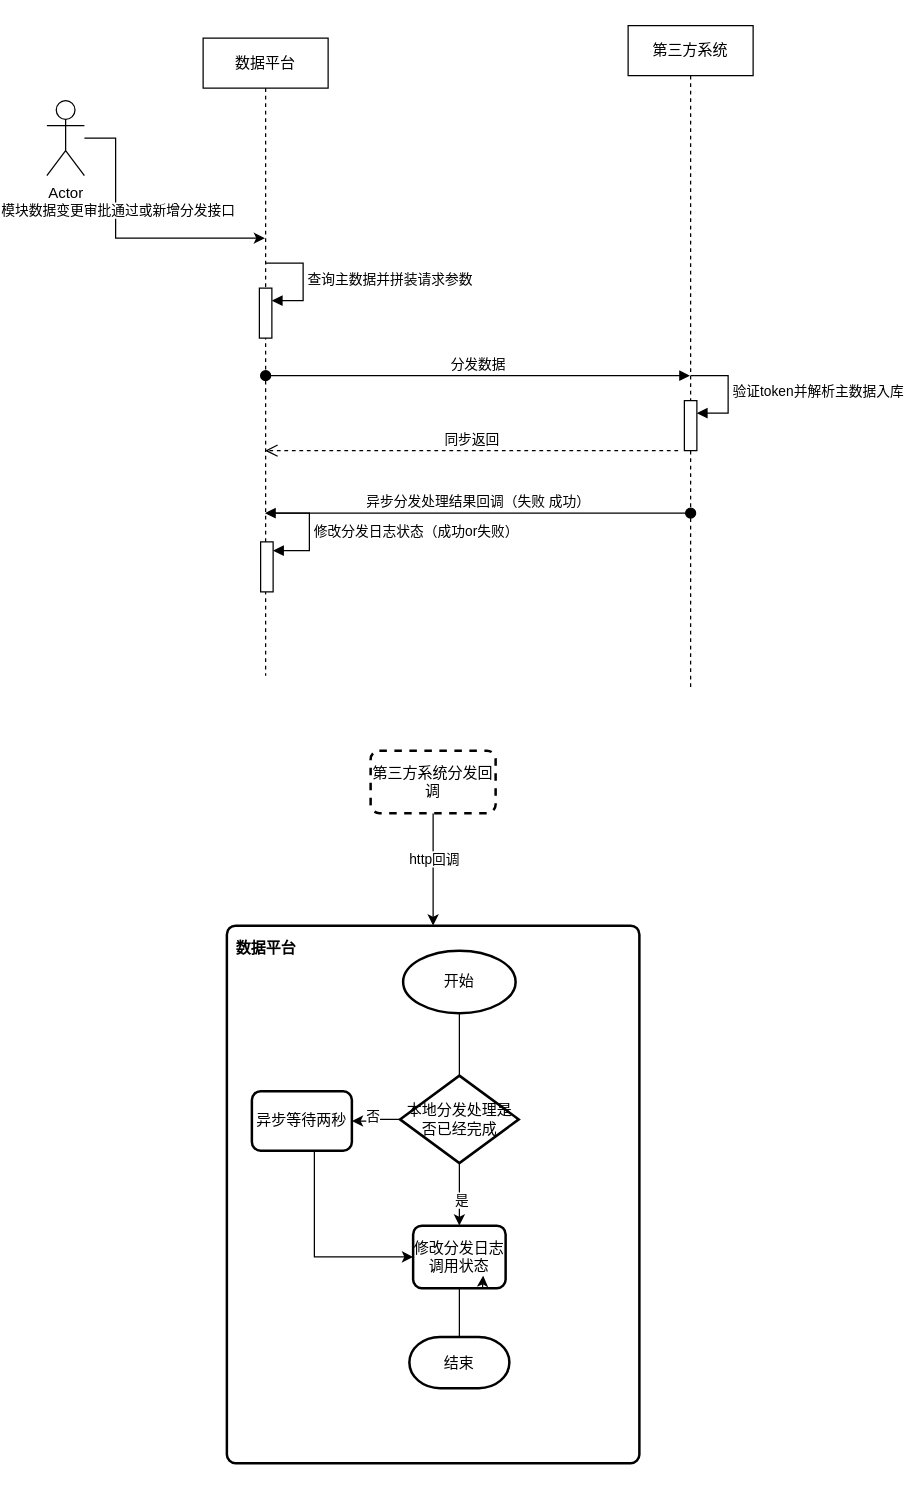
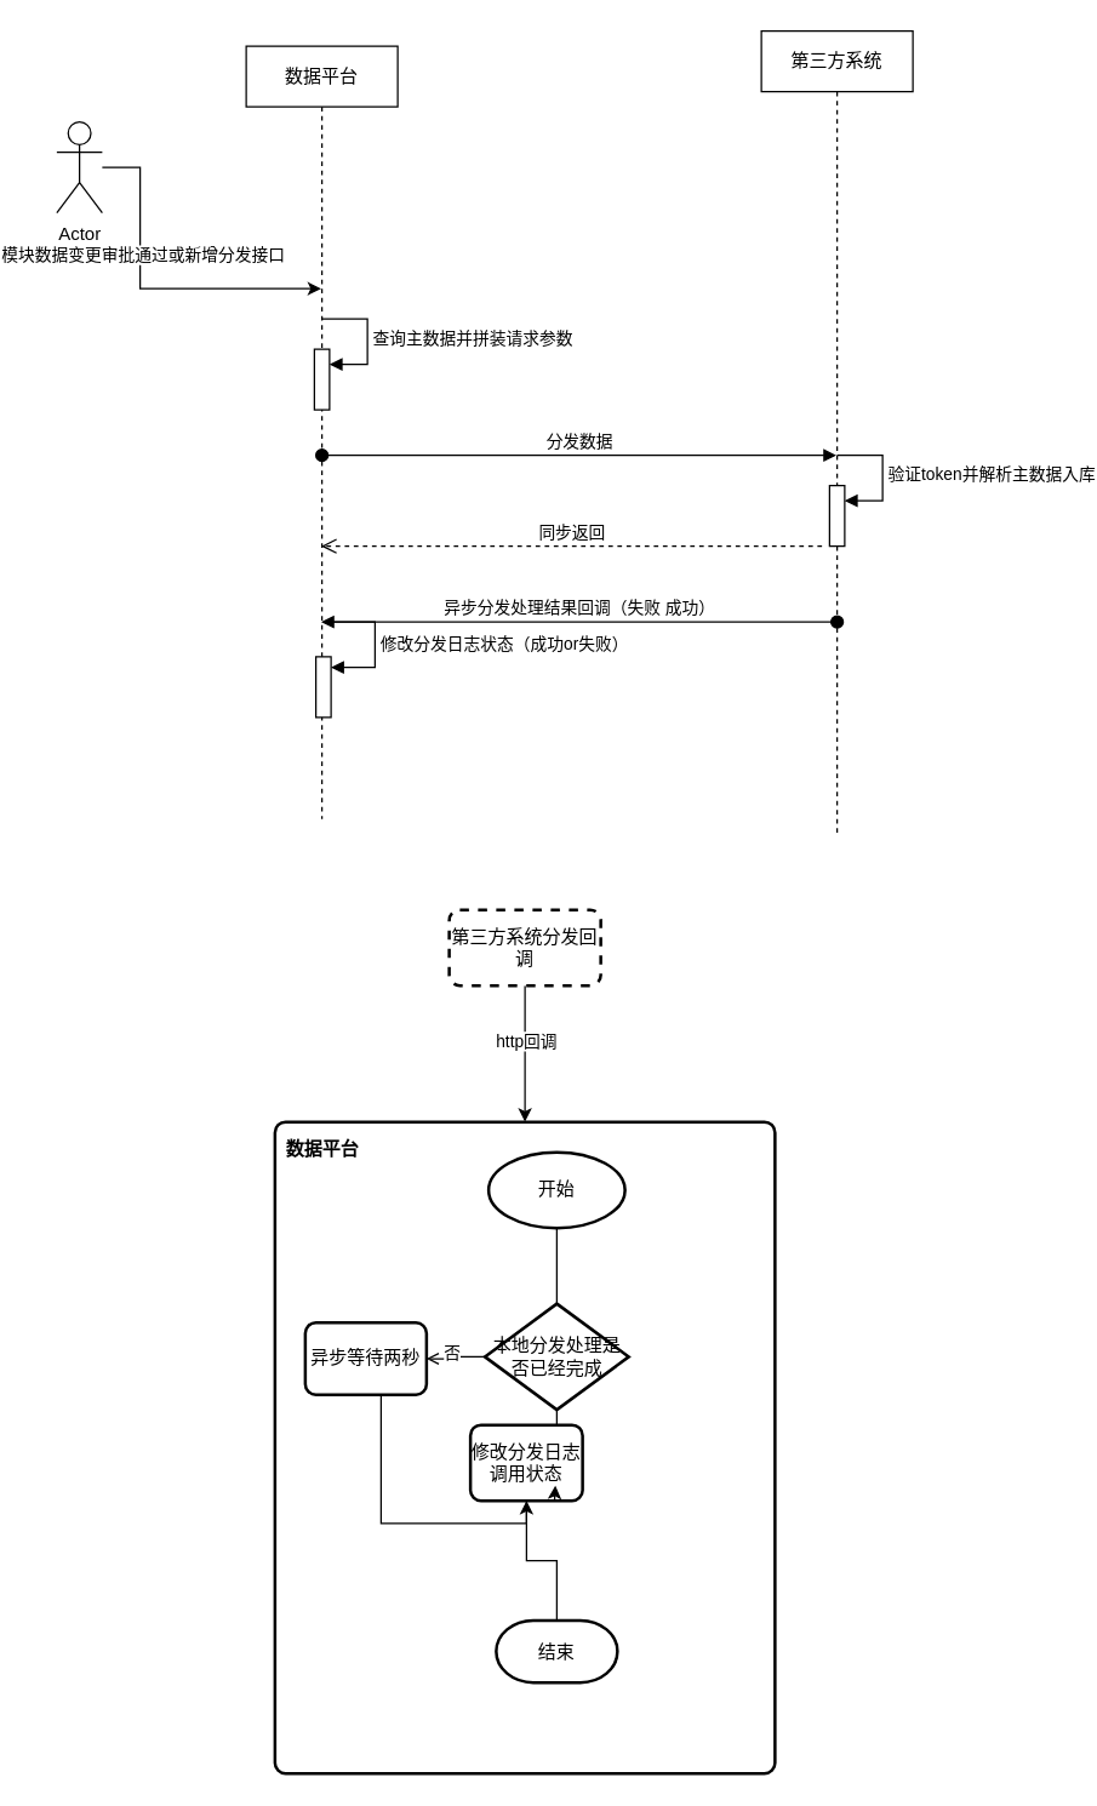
- <mxCell id="20" value="" style="edgeStyle=orthogonalEdgeStyle;rounded=0;orthogonalLoop=1;jettySize=auto;html=1;" edge="1" parent="1" source="24" target="28"><mxGeometry relative="1" as="geometry" /></mxCell>
+ <mxCell id="20" value="" style="edgeStyle=orthogonalEdgeStyle;rounded=0;orthogonalLoop=1;jettySize=auto;html=1;endArrow=open;" edge="1" parent="1" source="24" target="28"><mxGeometry relative="1" as="geometry" /></mxCell>
- <mxCell id="26" value="修改分发日志调用状态" style="rounded=1;whiteSpace=wrap;html=1;absoluteArcSize=1;arcSize=14;strokeWidth=2;" vertex="1" parent="1"><mxGeometry x="313" y="980" width="74" height="50" as="geometry" /></mxCell>
+ <mxCell id="26" value="修改分发日志调用状态" style="rounded=1;whiteSpace=wrap;html=1;absoluteArcSize=1;arcSize=14;strokeWidth=2;" vertex="1" parent="1"><mxGeometry x="293" y="940" width="74" height="50" as="geometry" /></mxCell>
